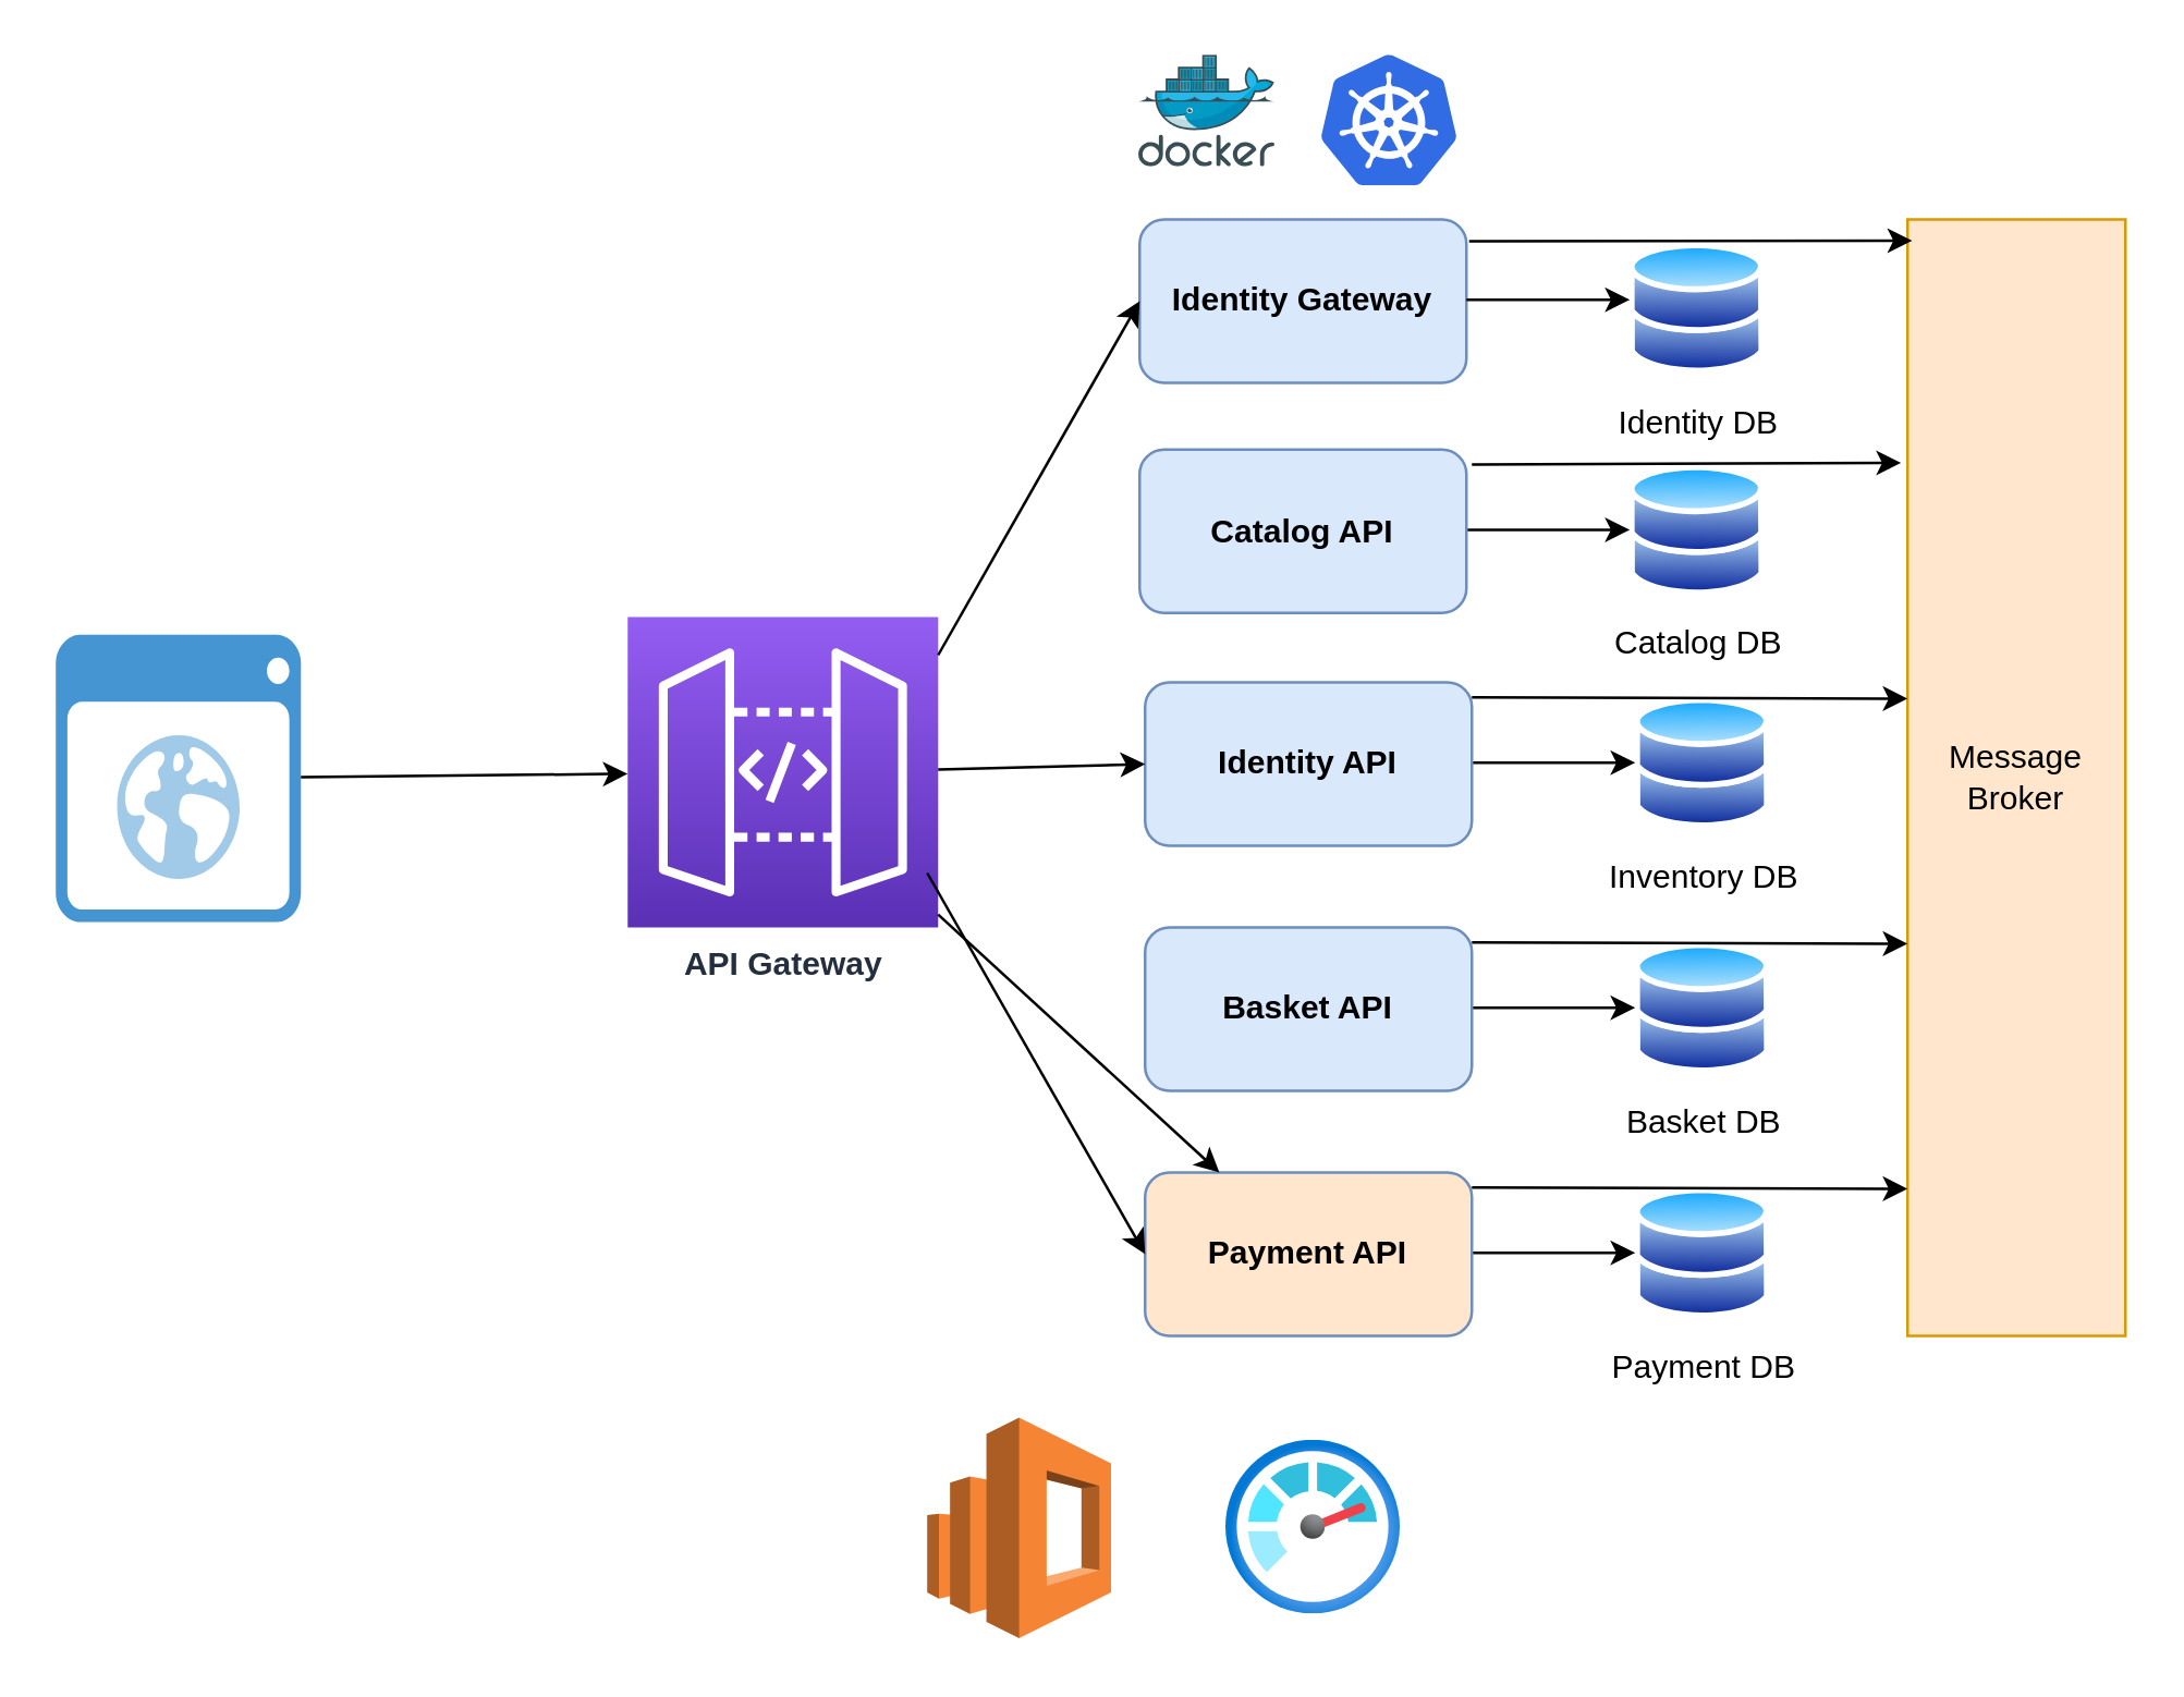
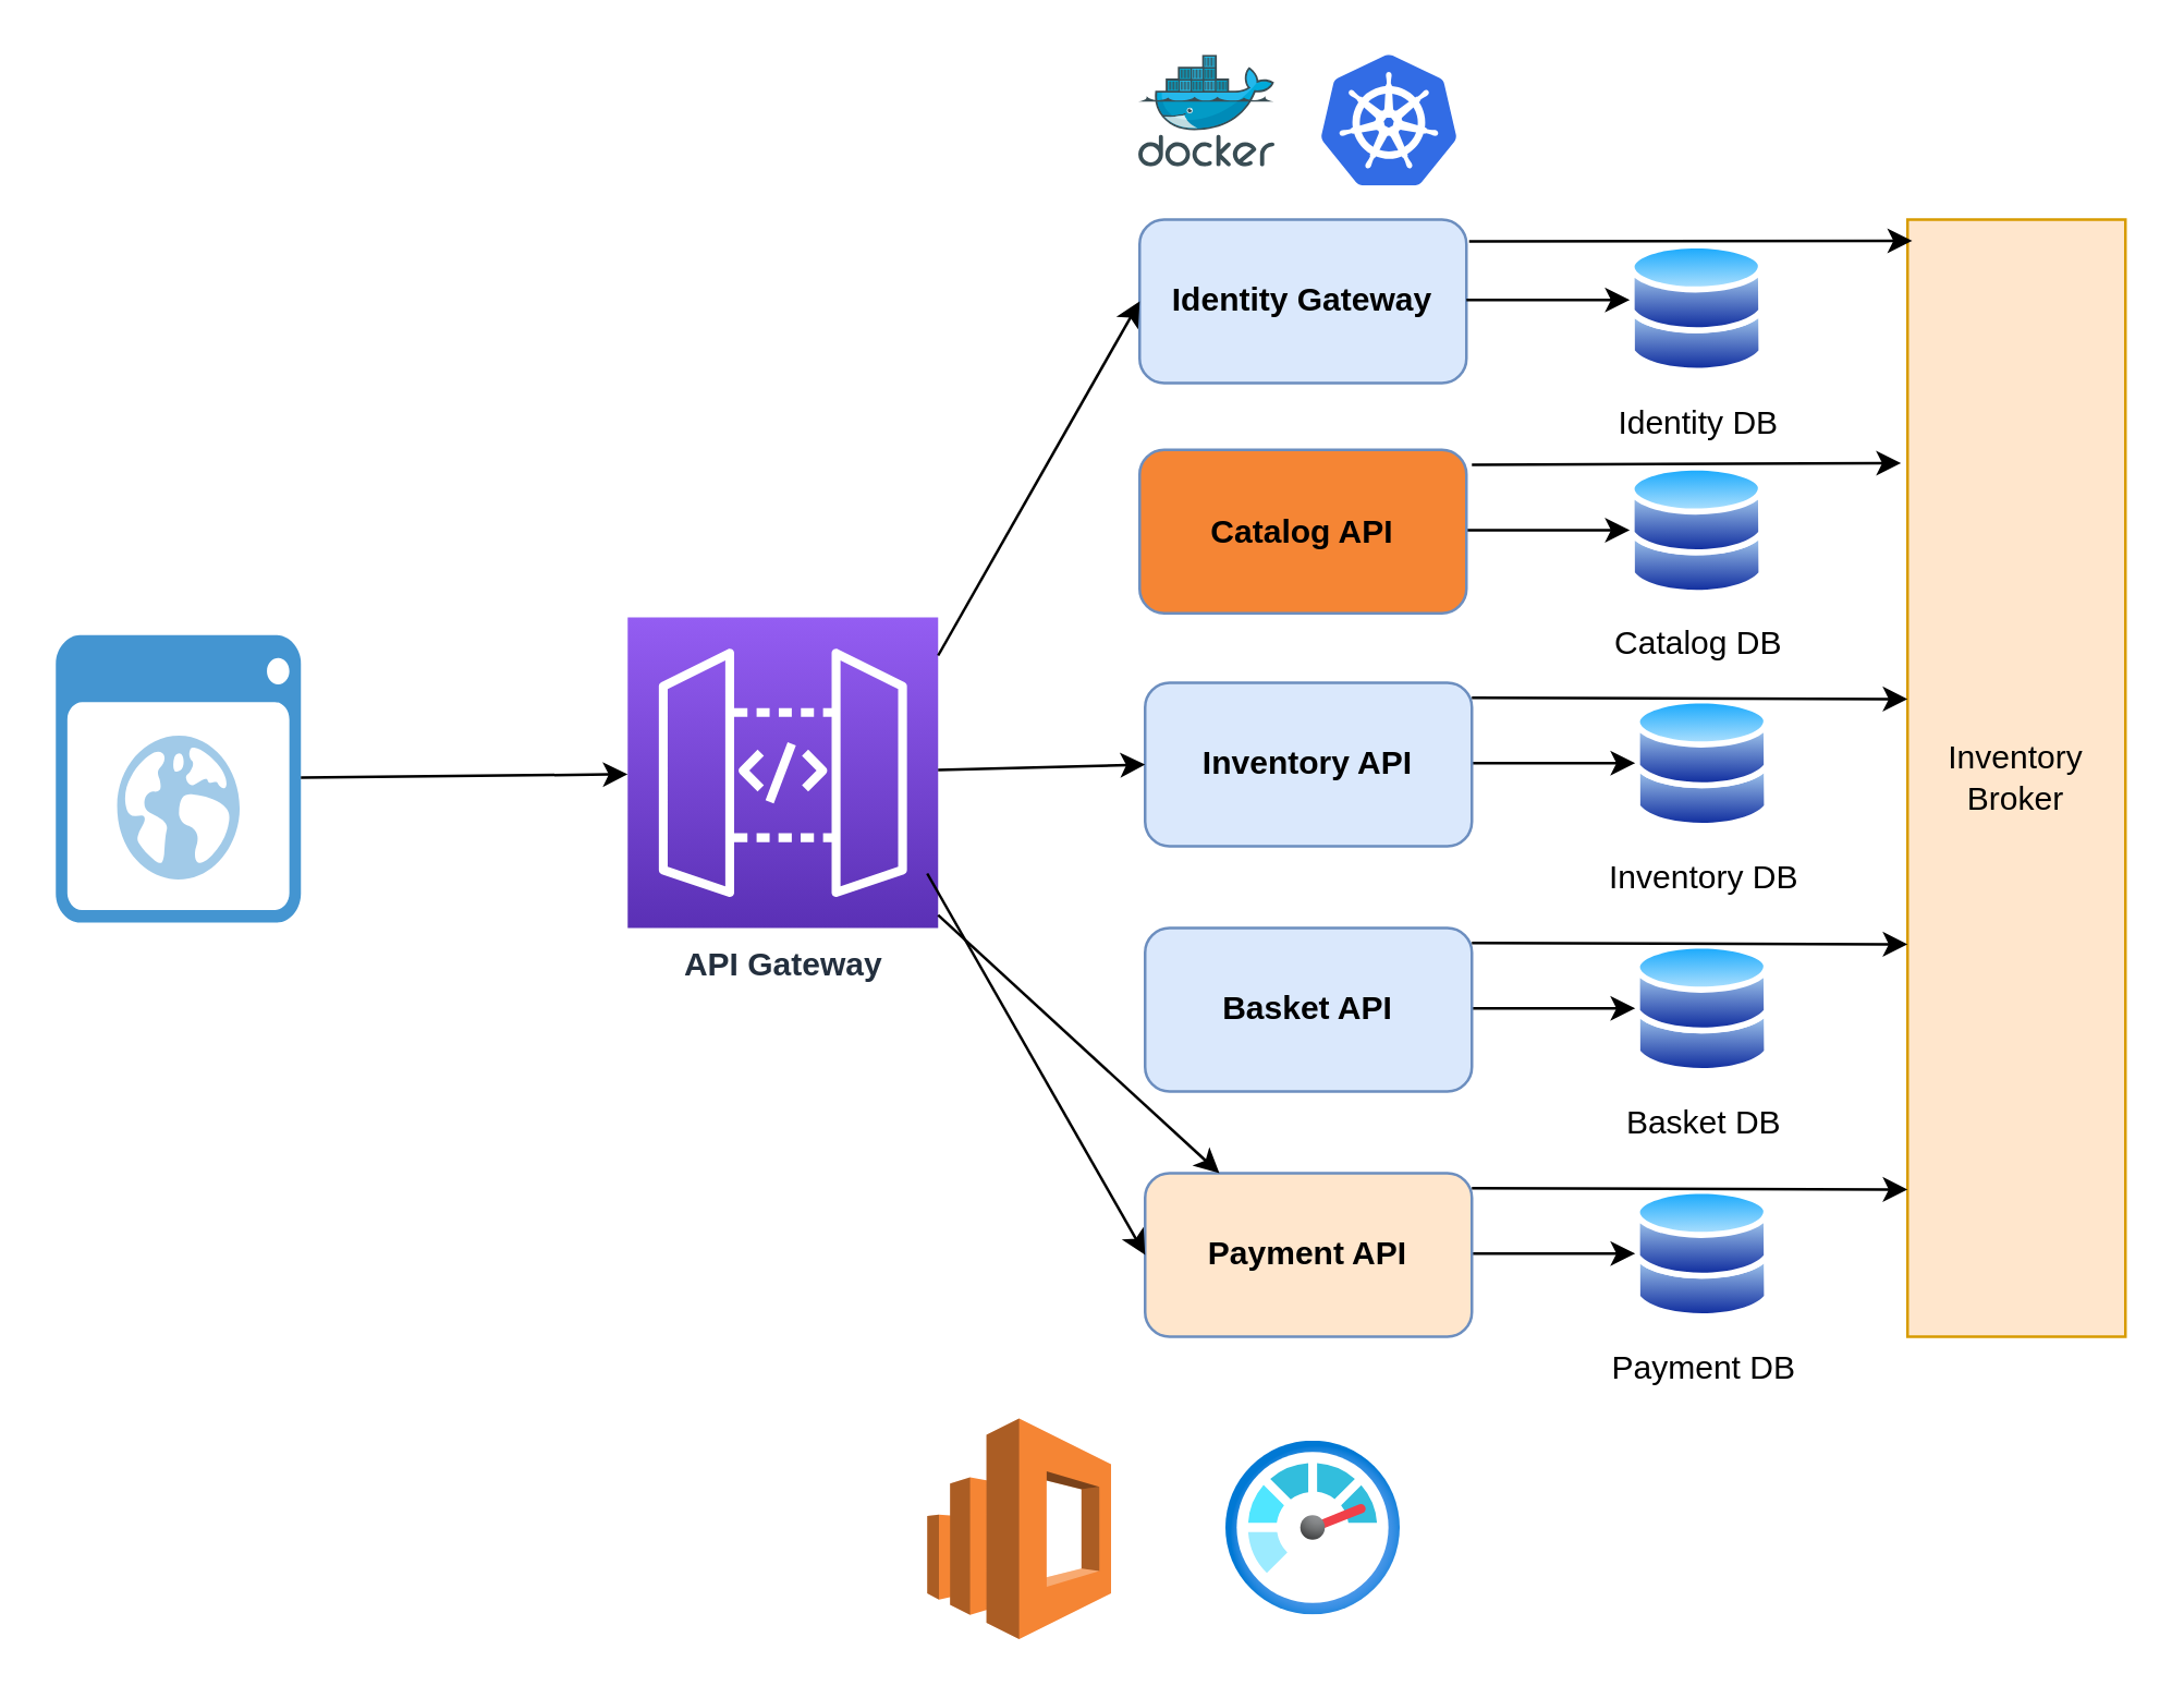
- <mxCell id="4" value="&lt;b&gt;Catalog API&lt;/b&gt;" style="rounded=1;whiteSpace=wrap;html=1;fillColor=#dae8fc;strokeColor=#6c8ebf;" parent="1" vertex="1"><mxGeometry x="418" y="164.5" width="120" height="60" as="geometry" /></mxCell>
+ <mxCell id="4" value="&lt;b&gt;Catalog API&lt;/b&gt;" style="rounded=1;whiteSpace=wrap;html=1;fillColor=#f58534;strokeColor=#6c8ebf;" parent="1" vertex="1"><mxGeometry x="418" y="164.5" width="120" height="60" as="geometry" /></mxCell>
- <mxCell id="13" value="&lt;b&gt;Identity API&lt;/b&gt;" style="rounded=1;whiteSpace=wrap;html=1;fillColor=#dae8fc;strokeColor=#6c8ebf;" parent="1" vertex="1"><mxGeometry x="420" y="250" width="120" height="60" as="geometry" /></mxCell>
+ <mxCell id="13" value="&lt;b&gt;Inventory API&lt;/b&gt;" style="rounded=1;whiteSpace=wrap;html=1;fillColor=#dae8fc;strokeColor=#6c8ebf;" parent="1" vertex="1"><mxGeometry x="420" y="250" width="120" height="60" as="geometry" /></mxCell>
- <mxCell id="19" value="Message&lt;br&gt;Broker" style="rounded=0;whiteSpace=wrap;html=1;fillColor=#ffe6cc;strokeColor=#d79b00;" parent="1" vertex="1"><mxGeometry x="700" y="80" width="80" height="410" as="geometry" /></mxCell>
+ <mxCell id="19" value="Inventory&lt;br&gt;Broker" style="rounded=0;whiteSpace=wrap;html=1;fillColor=#ffe6cc;strokeColor=#d79b00;" parent="1" vertex="1"><mxGeometry x="700" y="80" width="80" height="410" as="geometry" /></mxCell>
